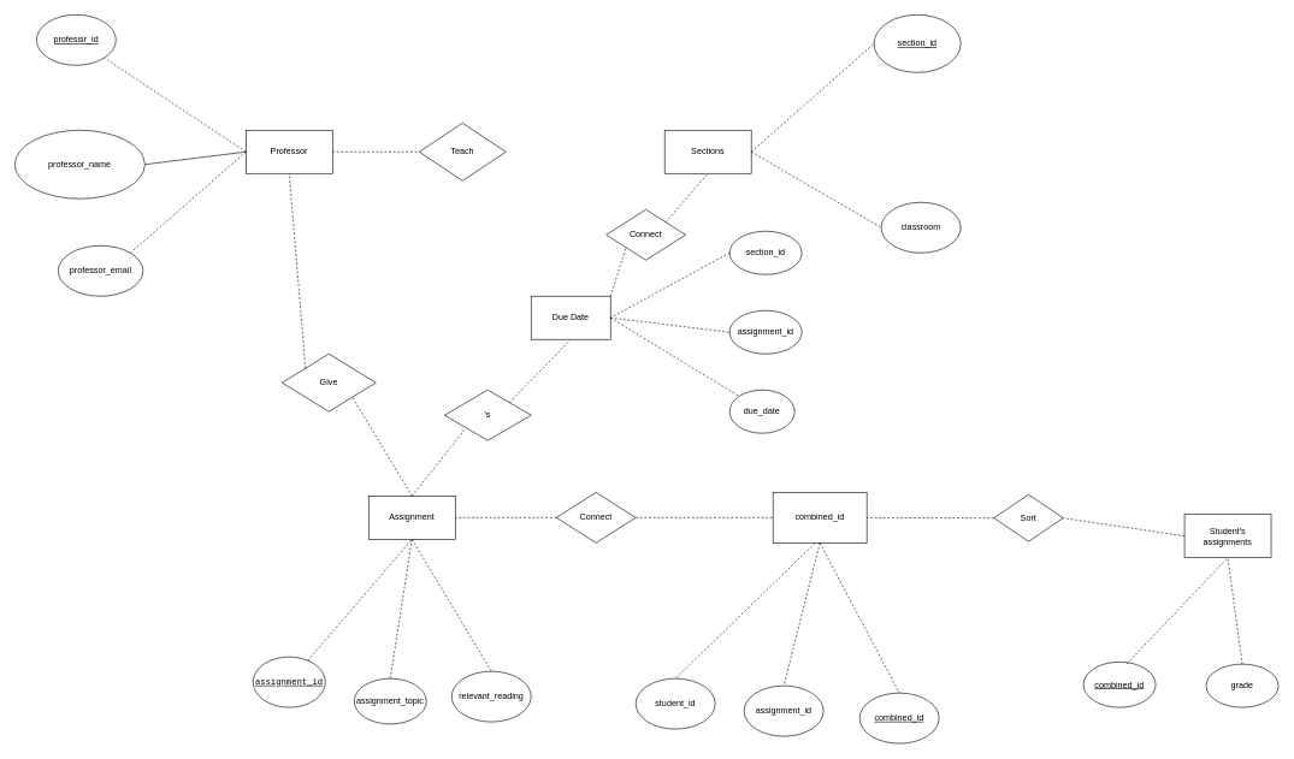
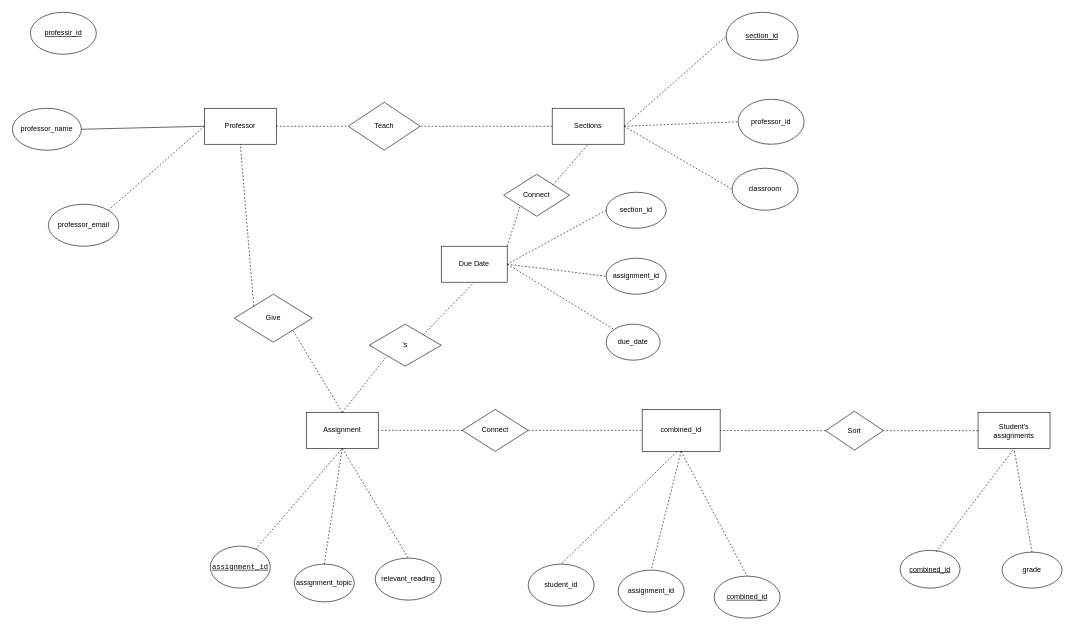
- <mxCell id="21" value="" style="endArrow=none;dashed=1;html=1;rounded=0;exitX=0;exitY=0.5;exitDx=0;exitDy=0;entryX=1;entryY=1;entryDx=0;entryDy=0;" parent="1" source="2" target="17" edge="1"><mxGeometry width="50" height="50" relative="1" as="geometry"><mxPoint x="590" y="410" as="sourcePoint" /><mxPoint x="640" y="360" as="targetPoint" /></mxGeometry></mxCell>
+ <mxCell id="24" value="professor_id" style="ellipse;whiteSpace=wrap;html=1;" parent="1" vertex="1"><mxGeometry x="1230" y="165" width="110" height="75" as="geometry" /></mxCell>
+ <mxCell id="27" value="" style="endArrow=none;dashed=1;html=1;rounded=0;entryX=0;entryY=0.5;entryDx=0;entryDy=0;exitX=1;exitY=0.5;exitDx=0;exitDy=0;" parent="1" source="3" target="24" edge="1"><mxGeometry width="50" height="50" relative="1" as="geometry"><mxPoint x="970" y="520" as="sourcePoint" /><mxPoint x="1020" y="470" as="targetPoint" /></mxGeometry></mxCell>
+ <mxCell id="12" value="" style="endArrow=none;dashed=1;html=1;rounded=0;entryX=1;entryY=0.5;entryDx=0;entryDy=0;exitX=0;exitY=0.5;exitDx=0;exitDy=0;" parent="1" source="3" target="4" edge="1"><mxGeometry width="50" height="50" relative="1" as="geometry"><mxPoint x="710" y="590" as="sourcePoint" /><mxPoint x="760" y="540" as="targetPoint" /></mxGeometry></mxCell>
- <mxCell id="18" value="professor_name" style="ellipse;whiteSpace=wrap;html=1;" parent="1" vertex="1"><mxGeometry x="20" y="180" width="180" height="95" as="geometry" /></mxCell>
+ <mxCell id="18" value="professor_name" style="ellipse;whiteSpace=wrap;html=1;" parent="1" vertex="1"><mxGeometry x="20" y="180" width="115" height="70" as="geometry" /></mxCell>
- <mxCell id="41" value="Student's assignments" style="rounded=0;whiteSpace=wrap;html=1;" parent="1" vertex="1"><mxGeometry x="1640" y="712.5" width="120" height="60" as="geometry" /></mxCell>
+ <mxCell id="41" value="Student's assignments" style="rounded=0;whiteSpace=wrap;html=1;" parent="1" vertex="1"><mxGeometry x="1630" y="687.5" width="120" height="60" as="geometry" /></mxCell>
